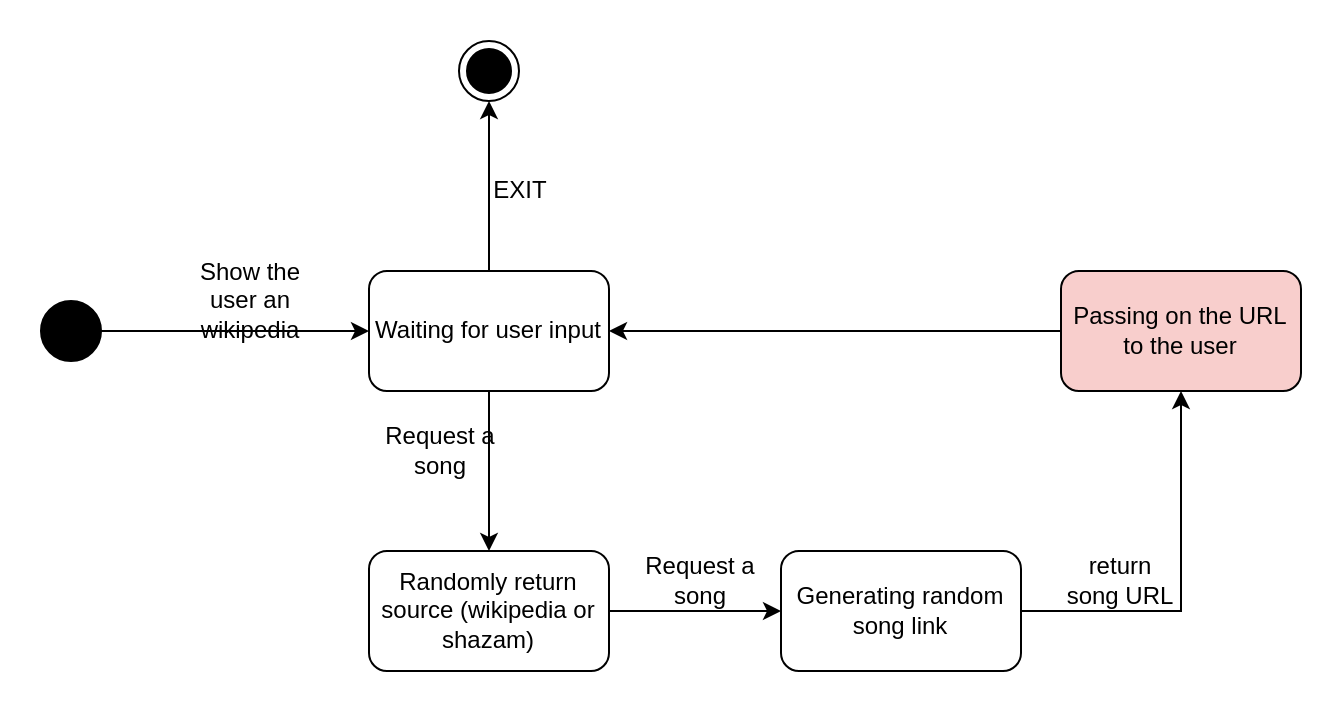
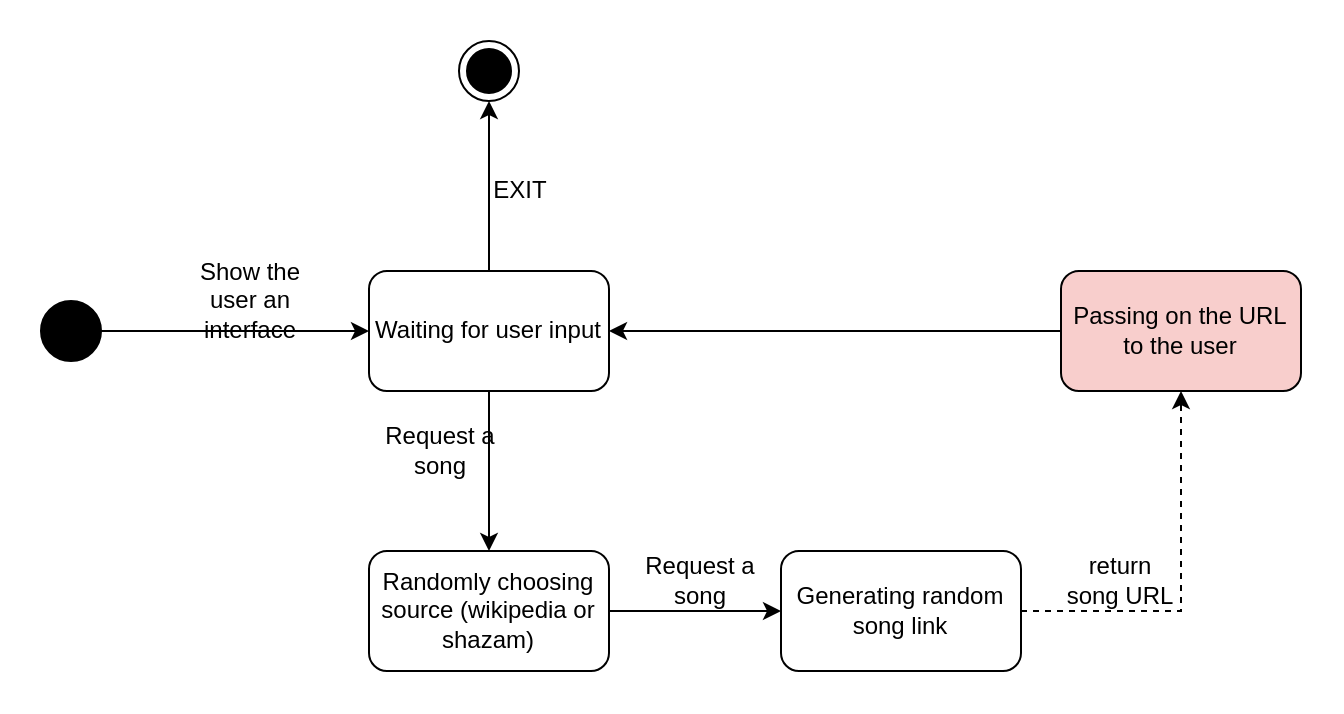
- <mxCell id="13" value="Show the user an wikipedia" style="text;html=1;strokeColor=none;fillColor=none;align=center;verticalAlign=middle;whiteSpace=wrap;rounded=0;" parent="1" vertex="1"><mxGeometry x="90" y="135" width="70" height="30" as="geometry" /></mxCell>
+ <mxCell id="13" value="Show the user an interface" style="text;html=1;strokeColor=none;fillColor=none;align=center;verticalAlign=middle;whiteSpace=wrap;rounded=0;" parent="1" vertex="1"><mxGeometry x="90" y="135" width="70" height="30" as="geometry" /></mxCell>
- <mxCell id="14" style="edgeStyle=orthogonalEdgeStyle;rounded=0;orthogonalLoop=1;jettySize=auto;html=1;exitX=1;exitY=0.5;exitDx=0;exitDy=0;entryX=0.5;entryY=1;entryDx=0;entryDy=0;" edge="1" parent="1" source="15" target="17"><mxGeometry relative="1" as="geometry" /></mxCell>
+ <mxCell id="14" style="edgeStyle=orthogonalEdgeStyle;rounded=0;orthogonalLoop=1;jettySize=auto;html=1;exitX=1;exitY=0.5;exitDx=0;exitDy=0;entryX=0.5;entryY=1;entryDx=0;entryDy=0;dashed=1;" edge="1" parent="1" source="15" target="17"><mxGeometry relative="1" as="geometry" /></mxCell>
- <mxCell id="8" value="Randomly return source (wikipedia or shazam)" style="whiteSpace=wrap;html=1;rounded=1;" parent="1" vertex="1"><mxGeometry x="184" y="275" width="120" height="60" as="geometry" /></mxCell>
+ <mxCell id="8" value="Randomly choosing source (wikipedia or shazam)" style="whiteSpace=wrap;html=1;rounded=1;" parent="1" vertex="1"><mxGeometry x="184" y="275" width="120" height="60" as="geometry" /></mxCell>
